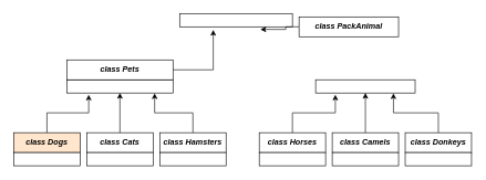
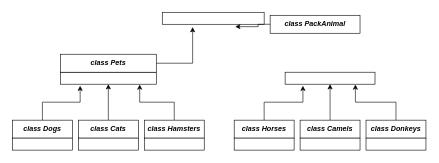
- <mxCell id="10" value="&lt;b&gt;&lt;i&gt;class Dogs&lt;/i&gt;&lt;/b&gt;" style="rounded=0;whiteSpace=wrap;html=1;fillColor=#ffe6cc;" parent="1" vertex="1"><mxGeometry x="20" y="200" width="100" height="30" as="geometry" /></mxCell>
+ <mxCell id="10" value="&lt;b&gt;&lt;i&gt;class Dogs&lt;/i&gt;&lt;/b&gt;" style="rounded=0;whiteSpace=wrap;html=1;" parent="1" vertex="1"><mxGeometry x="20" y="200" width="100" height="30" as="geometry" /></mxCell>
